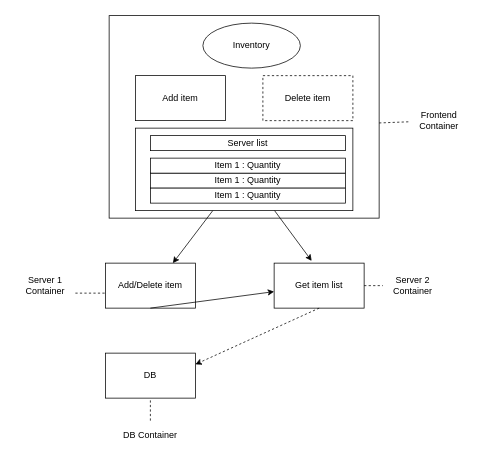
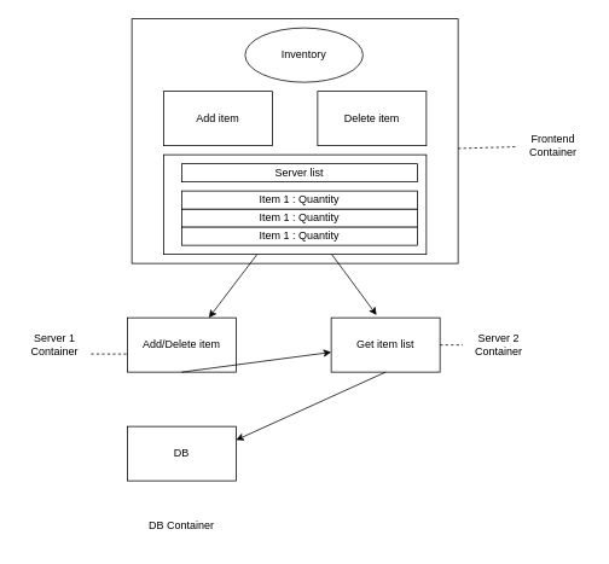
- <mxCell id="3" value="Delete item" style="rounded=0;whiteSpace=wrap;html=1;dashed=1;" vertex="1" parent="1"><mxGeometry x="350" y="100" width="120" height="60" as="geometry" /></mxCell>
+ <mxCell id="3" value="Delete item" style="rounded=0;whiteSpace=wrap;html=1;" vertex="1" parent="1"><mxGeometry x="350" y="100" width="120" height="60" as="geometry" /></mxCell>
- <mxCell id="18" value="Frontend Container" style="text;html=1;strokeColor=none;fillColor=none;align=center;verticalAlign=middle;whiteSpace=wrap;rounded=0;" vertex="1" parent="1"><mxGeometry x="545" y="140" width="80" height="40" as="geometry" /></mxCell>
+ <mxCell id="18" value="Frontend Container" style="text;html=1;strokeColor=none;fillColor=none;align=center;verticalAlign=middle;whiteSpace=wrap;rounded=0;" vertex="1" parent="1"><mxGeometry x="570" y="140" width="80" height="40" as="geometry" /></mxCell>
- <mxCell id="17" value="" style="endArrow=classic;html=1;entryX=1;entryY=0.25;entryDx=0;entryDy=0;exitX=0.5;exitY=1;exitDx=0;exitDy=0;dashed=1;" edge="1" parent="1" source="7" target="8"><mxGeometry width="50" height="50" relative="1" as="geometry"><mxPoint x="540" y="340" as="sourcePoint" /><mxPoint x="590" y="290" as="targetPoint" /></mxGeometry></mxCell>
+ <mxCell id="17" value="" style="endArrow=classic;html=1;entryX=1;entryY=0.25;entryDx=0;entryDy=0;exitX=0.5;exitY=1;exitDx=0;exitDy=0;" edge="1" parent="1" source="7" target="8"><mxGeometry width="50" height="50" relative="1" as="geometry"><mxPoint x="540" y="340" as="sourcePoint" /><mxPoint x="590" y="290" as="targetPoint" /></mxGeometry></mxCell>
- <mxCell id="24" value="" style="endArrow=none;dashed=1;html=1;" edge="1" parent="1" source="21" target="8"><mxGeometry width="50" height="50" relative="1" as="geometry"><mxPoint x="540" y="340" as="sourcePoint" /><mxPoint x="590" y="290" as="targetPoint" /></mxGeometry></mxCell>
